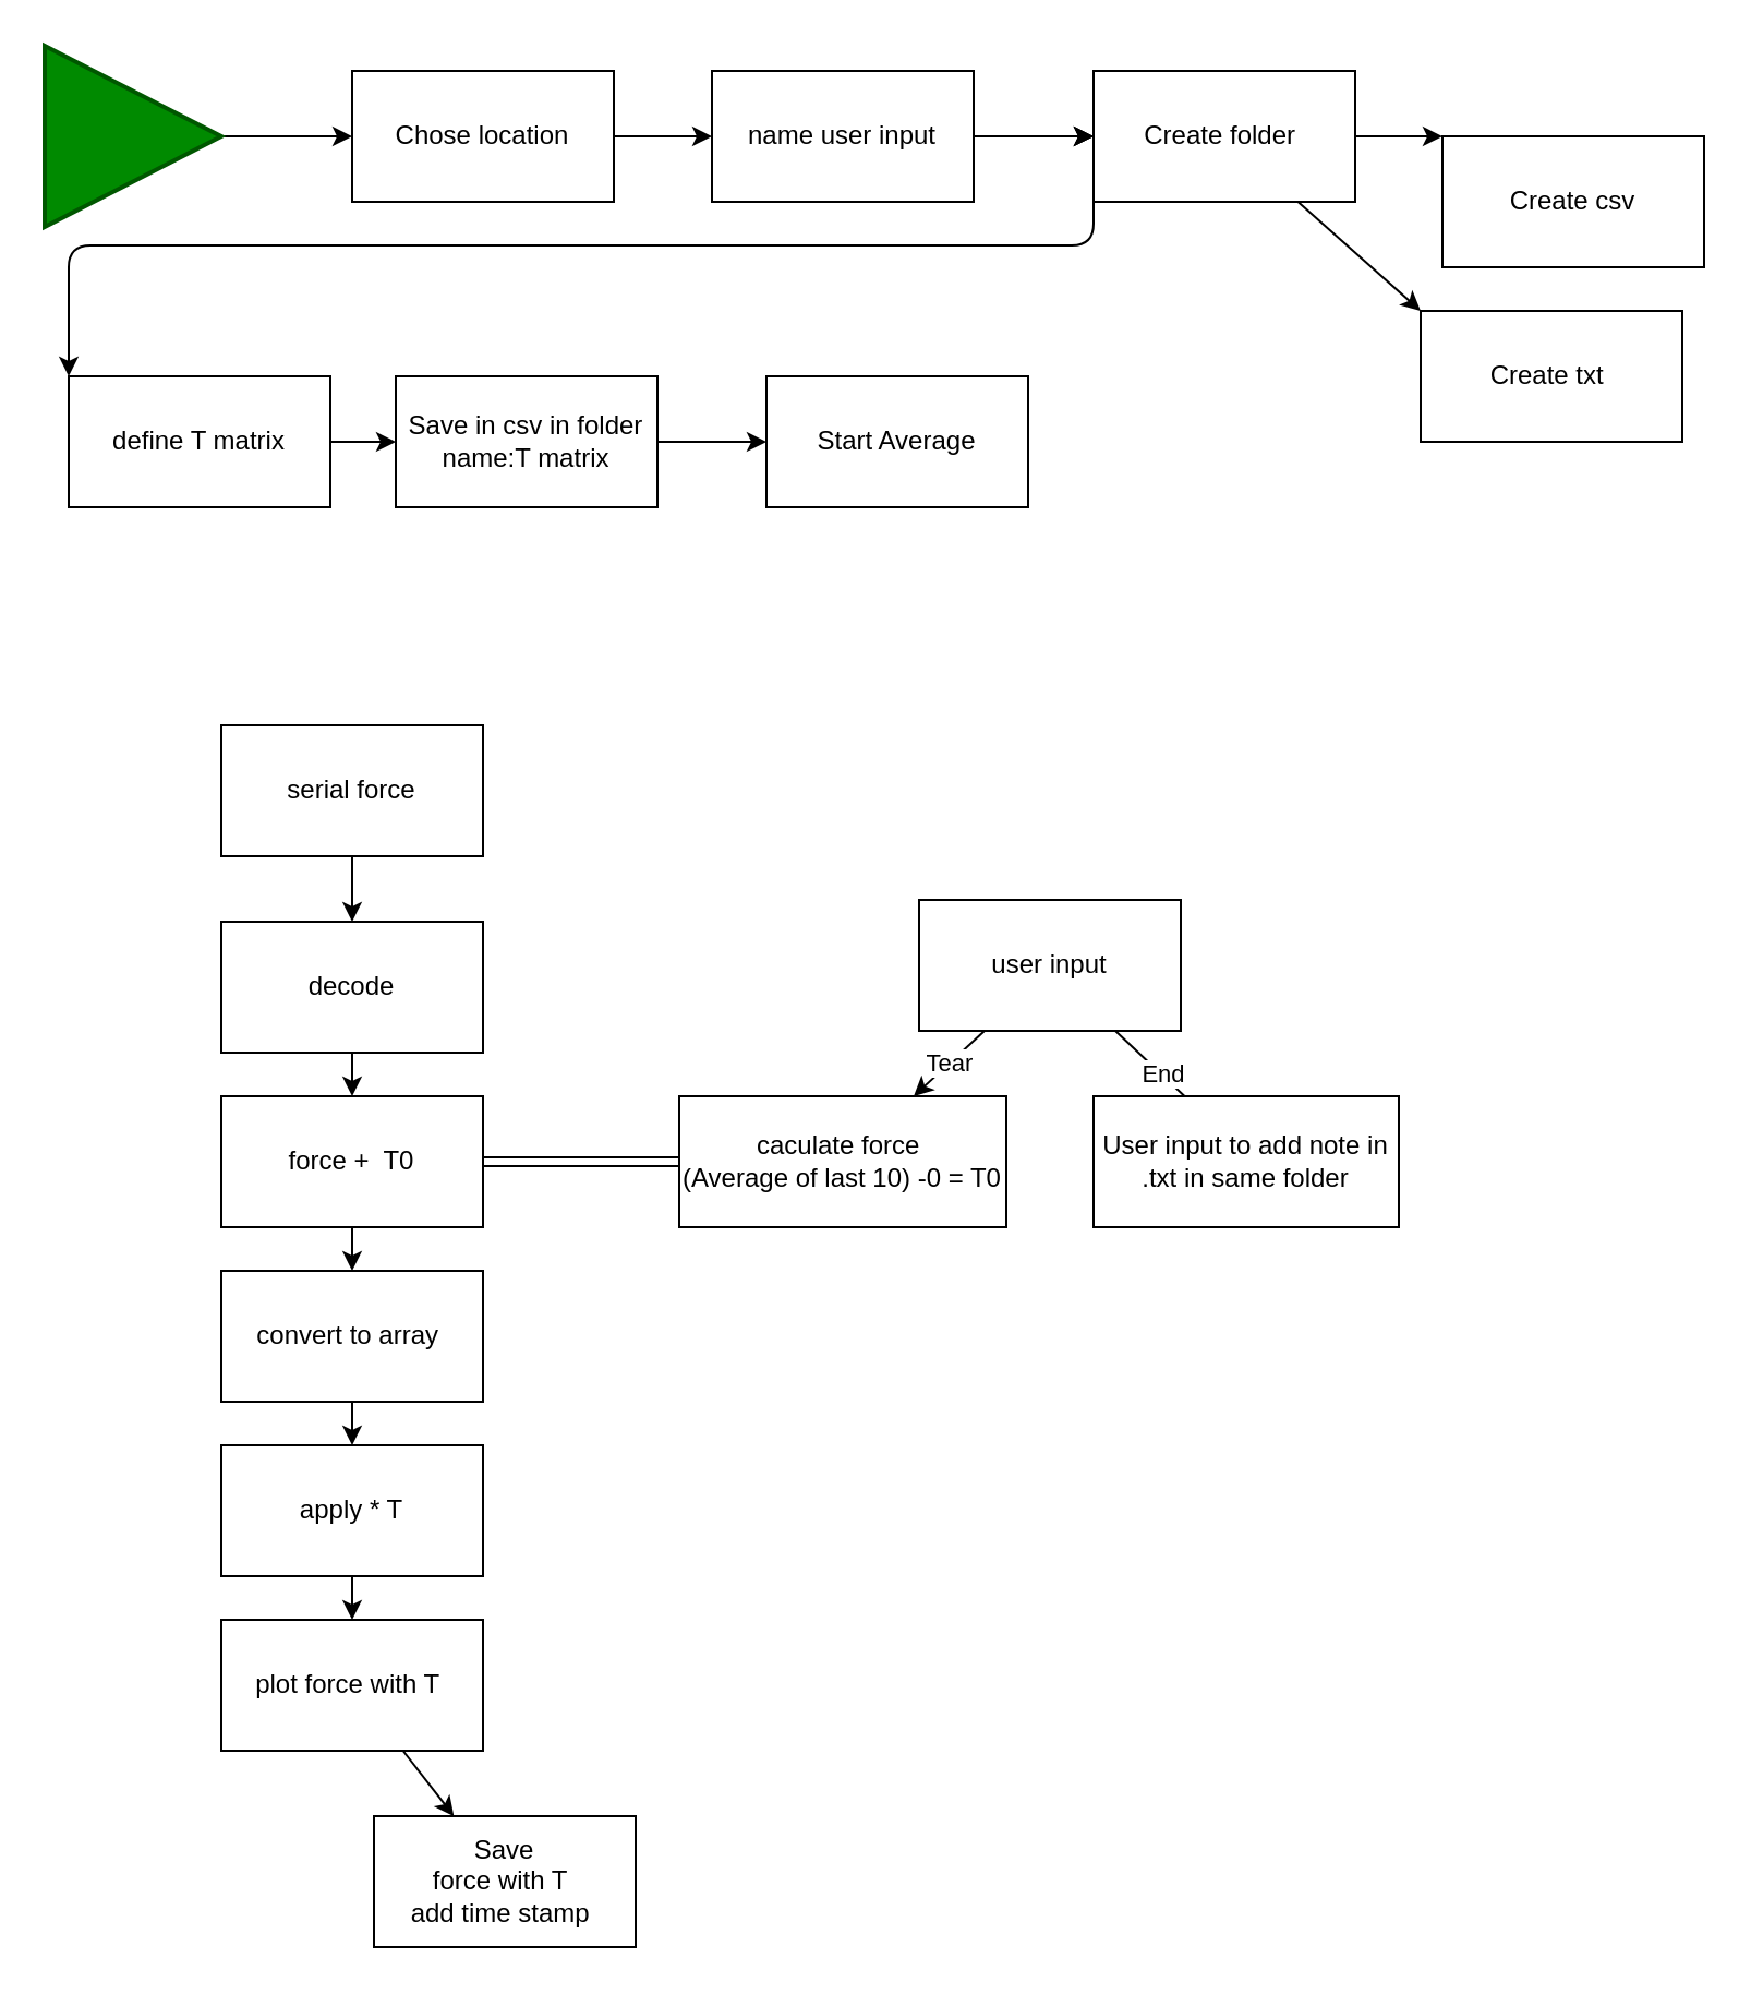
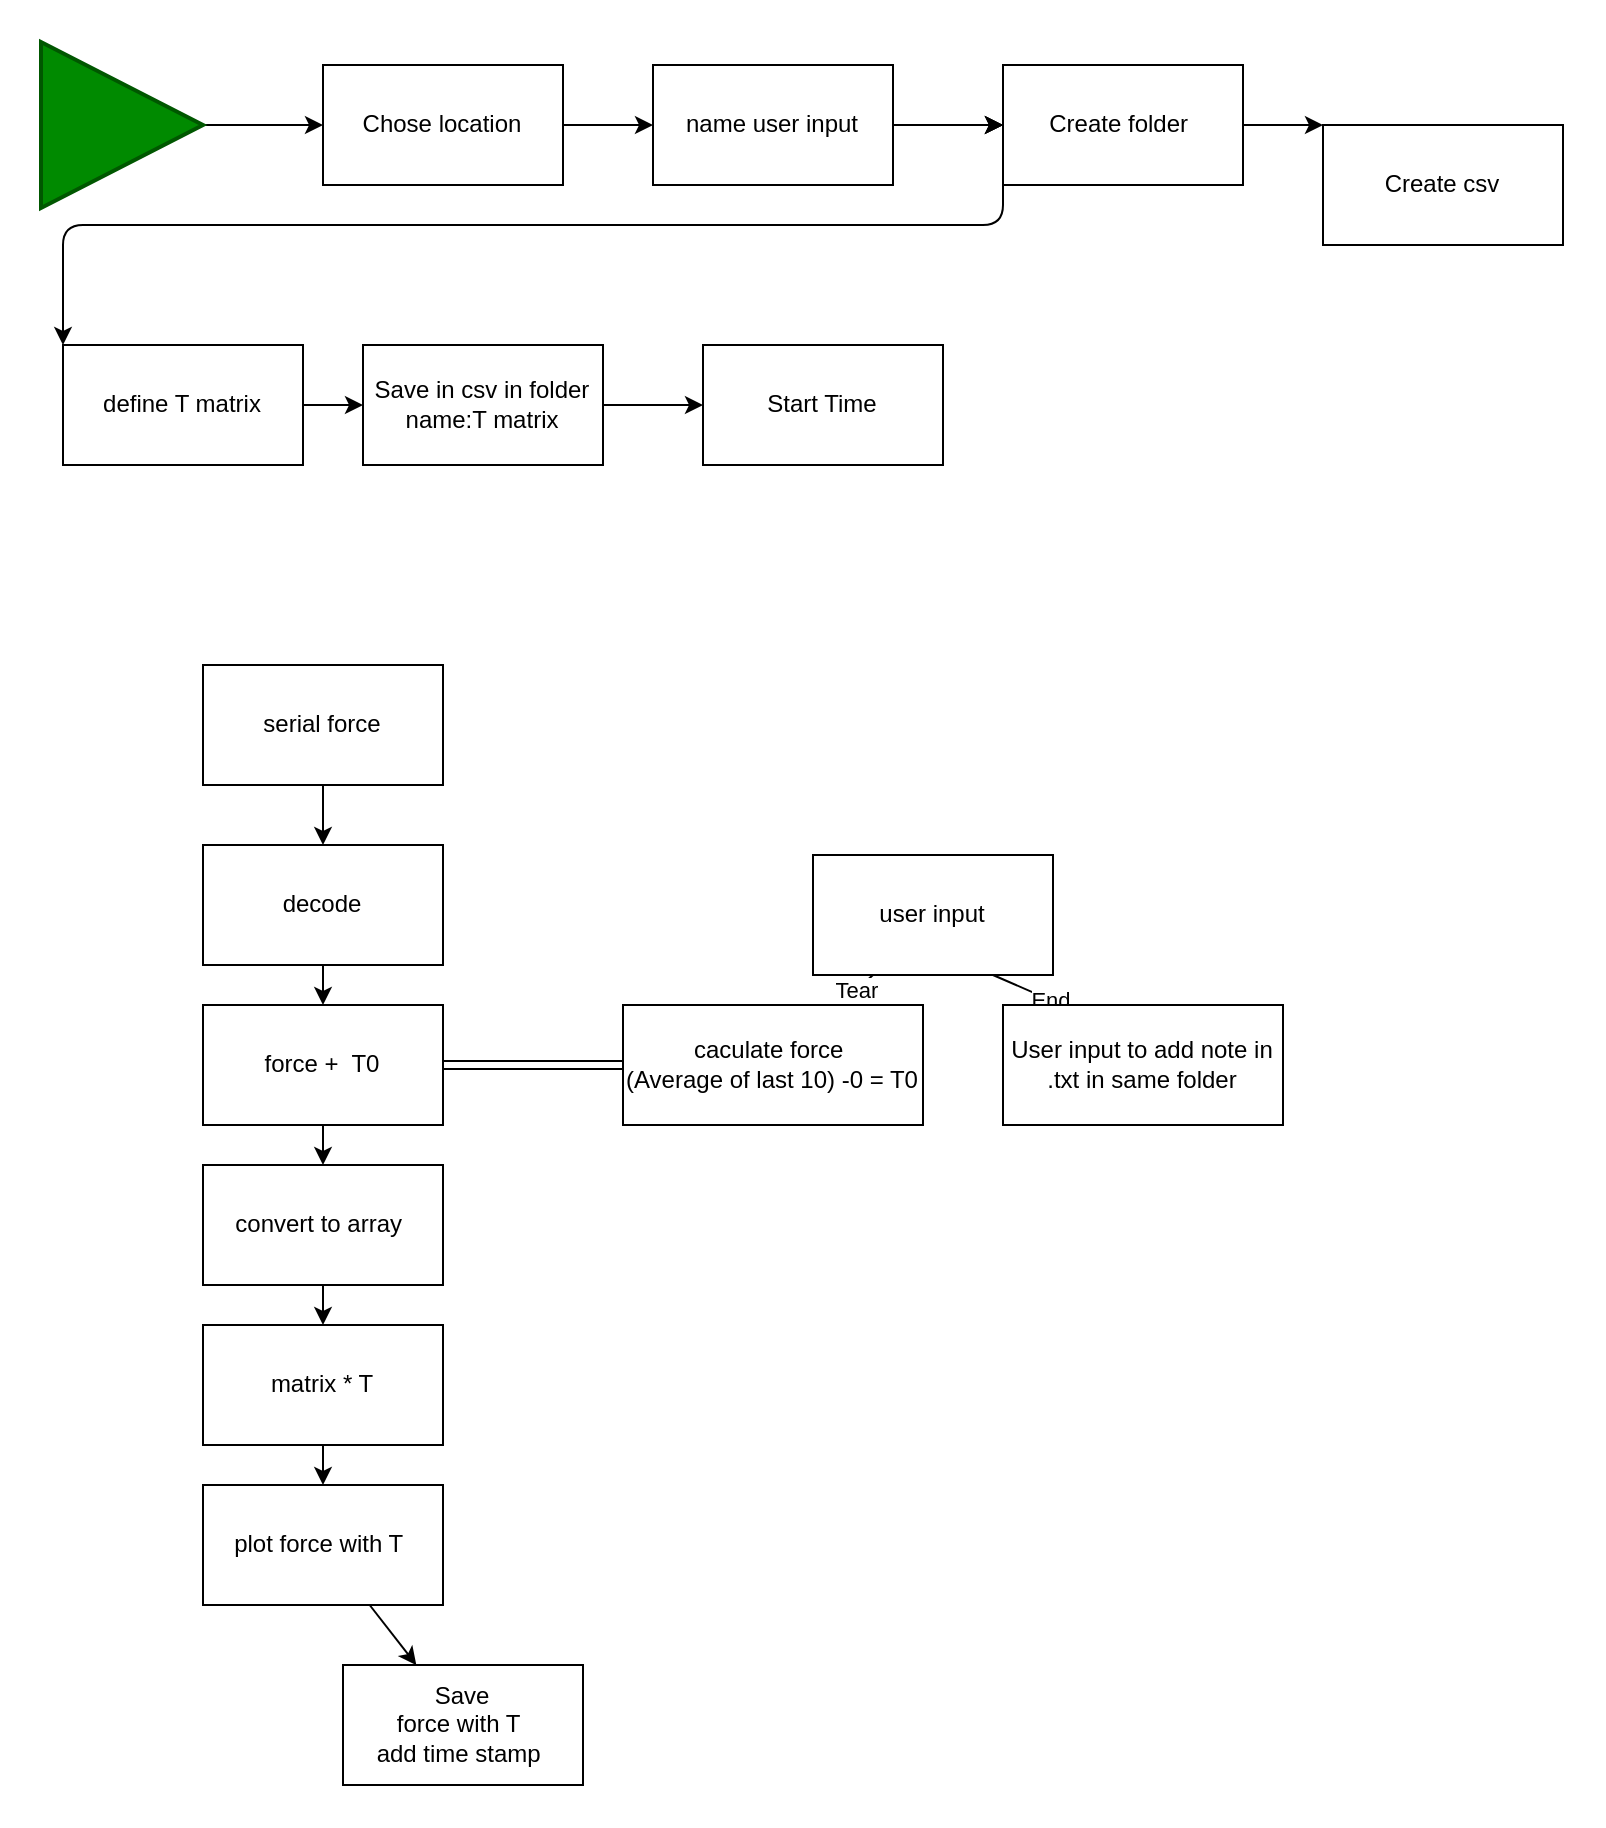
- <mxCell id="28" style="edgeStyle=none;html=1;entryX=0;entryY=0;entryDx=0;entryDy=0;" parent="1" source="31" target="33" edge="1"><mxGeometry relative="1" as="geometry" /></mxCell>
- <mxCell id="33" value="Create&amp;nbsp;txt&amp;nbsp;" style="rounded=0;whiteSpace=wrap;html=1;" parent="1" vertex="1"><mxGeometry x="651" y="142" width="120" height="60" as="geometry" /></mxCell>
- <mxCell id="41" value="Start Average" style="whiteSpace=wrap;html=1;rounded=0;" parent="1" vertex="1"><mxGeometry x="351" y="172" width="120" height="60" as="geometry" /></mxCell>
+ <mxCell id="41" value="Start Time" style="whiteSpace=wrap;html=1;rounded=0;" parent="1" vertex="1"><mxGeometry x="351" y="172" width="120" height="60" as="geometry" /></mxCell>
- <mxCell id="10" value="user input" style="whiteSpace=wrap;html=1;rounded=0;" parent="1" vertex="1"><mxGeometry x="421" y="412" width="120" height="60" as="geometry" /></mxCell>
+ <mxCell id="10" value="user input" style="whiteSpace=wrap;html=1;rounded=0;" parent="1" vertex="1"><mxGeometry x="406" y="427" width="120" height="60" as="geometry" /></mxCell>
- <mxCell id="9" value="apply * T" style="whiteSpace=wrap;html=1;rounded=0;" parent="1" vertex="1"><mxGeometry x="101" y="662" width="120" height="60" as="geometry" /></mxCell>
+ <mxCell id="9" value="matrix * T" style="whiteSpace=wrap;html=1;rounded=0;" parent="1" vertex="1"><mxGeometry x="101" y="662" width="120" height="60" as="geometry" /></mxCell>
